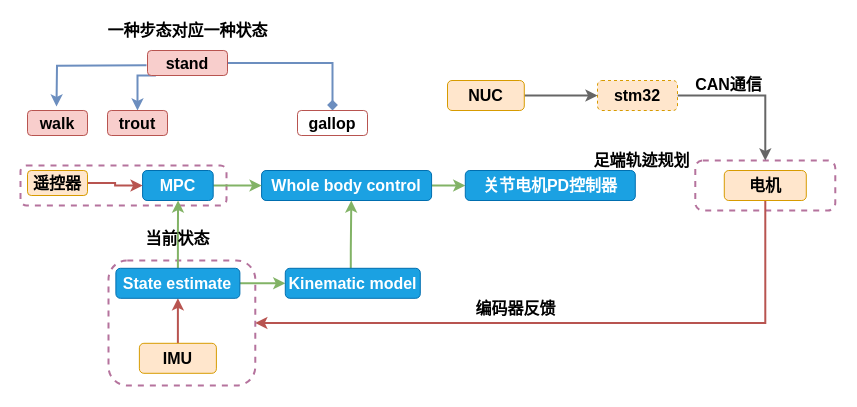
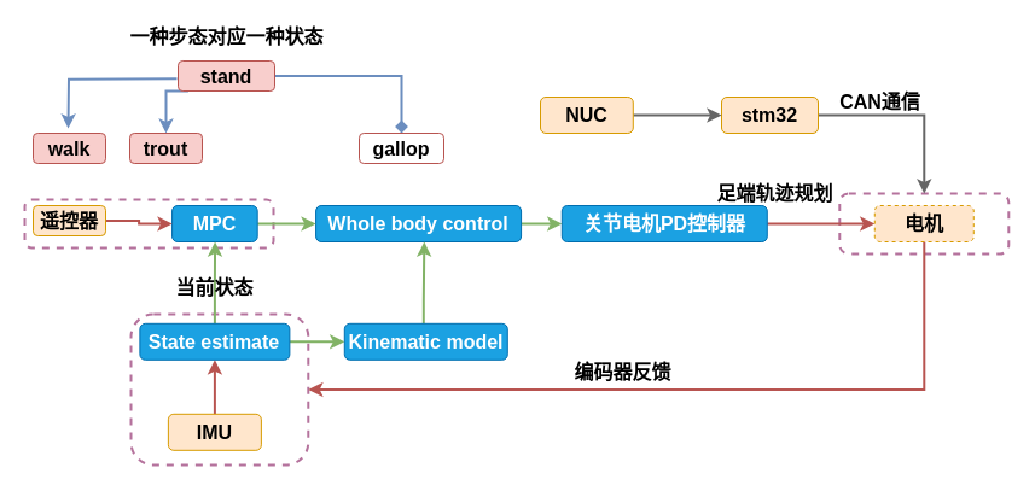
- <mxCell id="5" value="&lt;font color=&quot;#000000&quot;&gt;stm32&lt;/font&gt;" style="rounded=1;whiteSpace=wrap;html=1;fontSize=16;fillColor=#ffe6cc;strokeColor=#d79b00;fontStyle=1;dashed=1;" vertex="1" parent="1"><mxGeometry x="597" y="80" width="80" height="30" as="geometry" /></mxCell>
+ <mxCell id="5" value="&lt;font color=&quot;#000000&quot;&gt;stm32&lt;/font&gt;" style="rounded=1;whiteSpace=wrap;html=1;fontSize=16;fillColor=#ffe6cc;strokeColor=#d79b00;fontStyle=1" vertex="1" parent="1"><mxGeometry x="597" y="80" width="80" height="30" as="geometry" /></mxCell>
+ <mxCell id="21" value="" style="edgeStyle=orthogonalEdgeStyle;rounded=0;orthogonalLoop=1;jettySize=auto;html=1;strokeWidth=2;fillColor=#f8cecc;strokeColor=#b85450;" edge="1" parent="1" source="22" target="32"><mxGeometry relative="1" as="geometry" /></mxCell>
- <mxCell id="32" value="电机" style="rounded=1;whiteSpace=wrap;html=1;fontSize=16;fillColor=#ffe6cc;strokeColor=#d79b00;fontStyle=1" vertex="1" parent="1"><mxGeometry x="723.79" y="170" width="82" height="30" as="geometry" /></mxCell>
+ <mxCell id="32" value="电机" style="rounded=1;whiteSpace=wrap;html=1;fontSize=16;fillColor=#ffe6cc;strokeColor=#d79b00;fontStyle=1;dashed=1;" vertex="1" parent="1"><mxGeometry x="723.79" y="170" width="82" height="30" as="geometry" /></mxCell>
